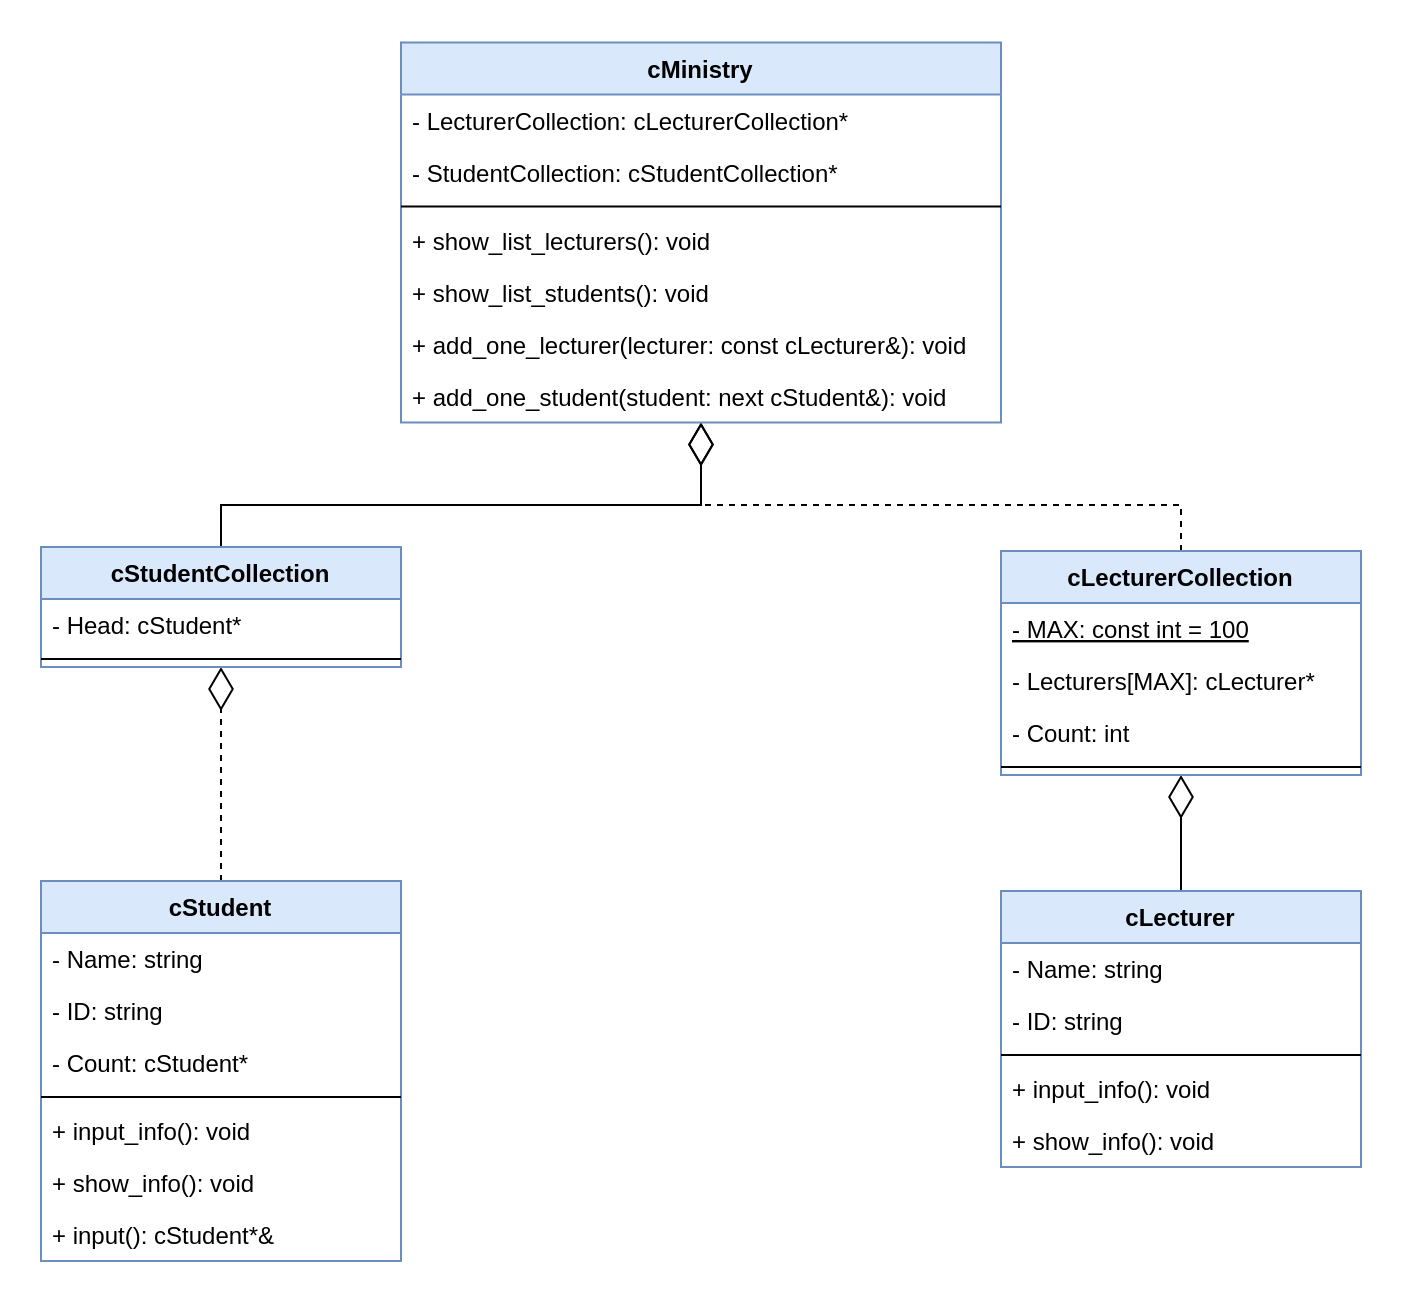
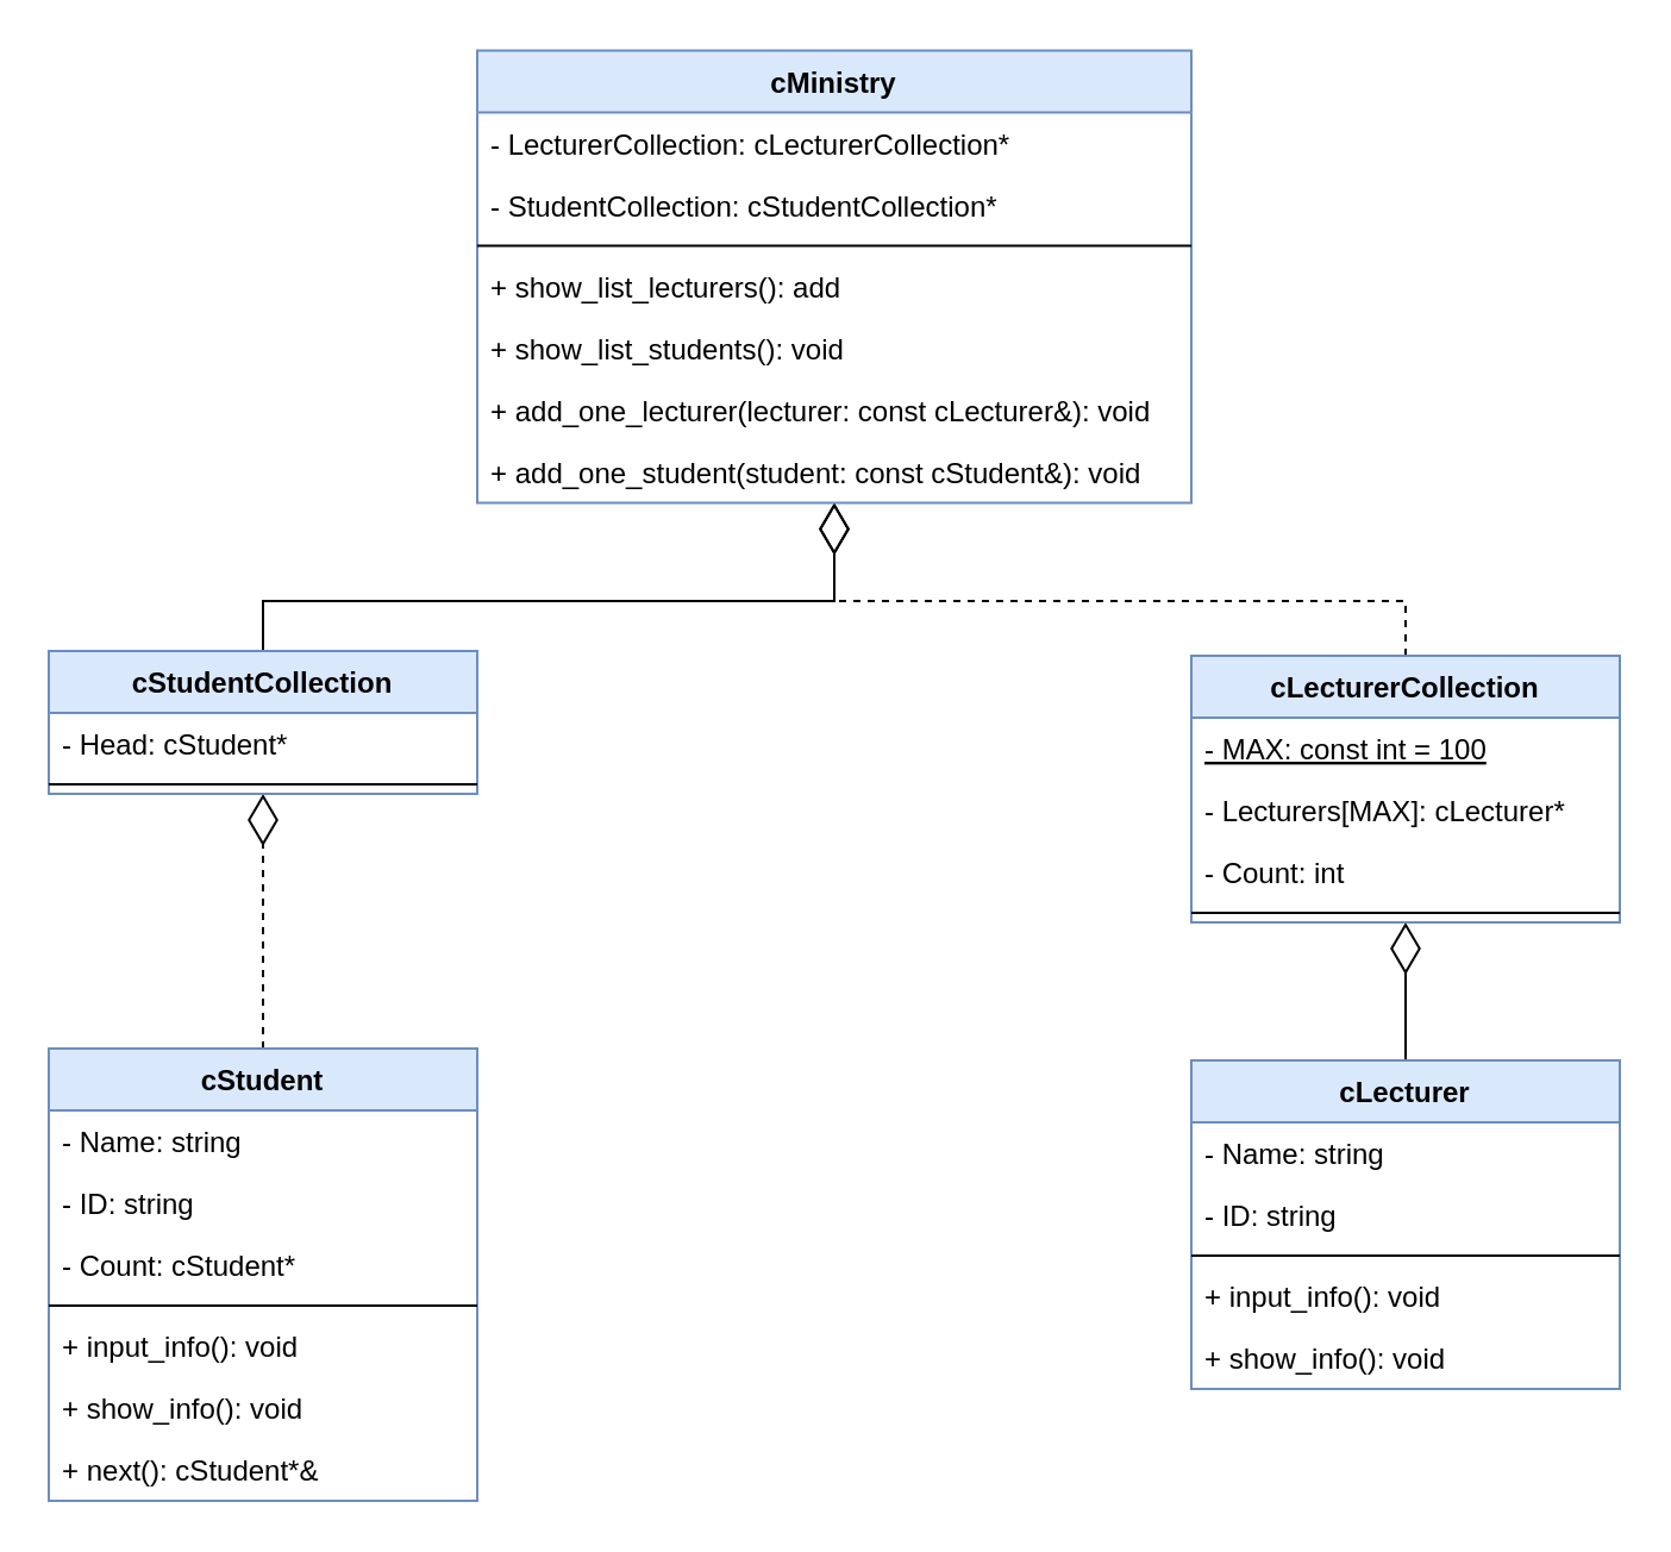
- <mxCell id="32" value="+ show_list_lecturers(): void" style="text;strokeColor=none;fillColor=none;align=left;verticalAlign=top;spacingLeft=4;spacingRight=4;overflow=hidden;rotatable=0;points=[[0,0.5],[1,0.5]];portConstraint=eastwest;" vertex="1" parent="28"><mxGeometry y="86" width="300" height="26" as="geometry" /></mxCell>
+ <mxCell id="32" value="+ show_list_lecturers(): add" style="text;strokeColor=none;fillColor=none;align=left;verticalAlign=top;spacingLeft=4;spacingRight=4;overflow=hidden;rotatable=0;points=[[0,0.5],[1,0.5]];portConstraint=eastwest;" vertex="1" parent="28"><mxGeometry y="86" width="300" height="26" as="geometry" /></mxCell>
- <mxCell id="35" value="+ add_one_student(student: next cStudent&amp;): void" style="text;strokeColor=none;fillColor=none;align=left;verticalAlign=top;spacingLeft=4;spacingRight=4;overflow=hidden;rotatable=0;points=[[0,0.5],[1,0.5]];portConstraint=eastwest;" vertex="1" parent="28"><mxGeometry y="164" width="300" height="26" as="geometry" /></mxCell>
+ <mxCell id="35" value="+ add_one_student(student: const cStudent&amp;): void" style="text;strokeColor=none;fillColor=none;align=left;verticalAlign=top;spacingLeft=4;spacingRight=4;overflow=hidden;rotatable=0;points=[[0,0.5],[1,0.5]];portConstraint=eastwest;" vertex="1" parent="28"><mxGeometry y="164" width="300" height="26" as="geometry" /></mxCell>
- <mxCell id="23" value="+ input(): cStudent*&amp;" style="text;strokeColor=none;fillColor=none;align=left;verticalAlign=top;spacingLeft=4;spacingRight=4;overflow=hidden;rotatable=0;points=[[0,0.5],[1,0.5]];portConstraint=eastwest;" vertex="1" parent="16"><mxGeometry y="164" width="180" height="26" as="geometry" /></mxCell>
+ <mxCell id="23" value="+ next(): cStudent*&amp;" style="text;strokeColor=none;fillColor=none;align=left;verticalAlign=top;spacingLeft=4;spacingRight=4;overflow=hidden;rotatable=0;points=[[0,0.5],[1,0.5]];portConstraint=eastwest;" vertex="1" parent="16"><mxGeometry y="164" width="180" height="26" as="geometry" /></mxCell>
